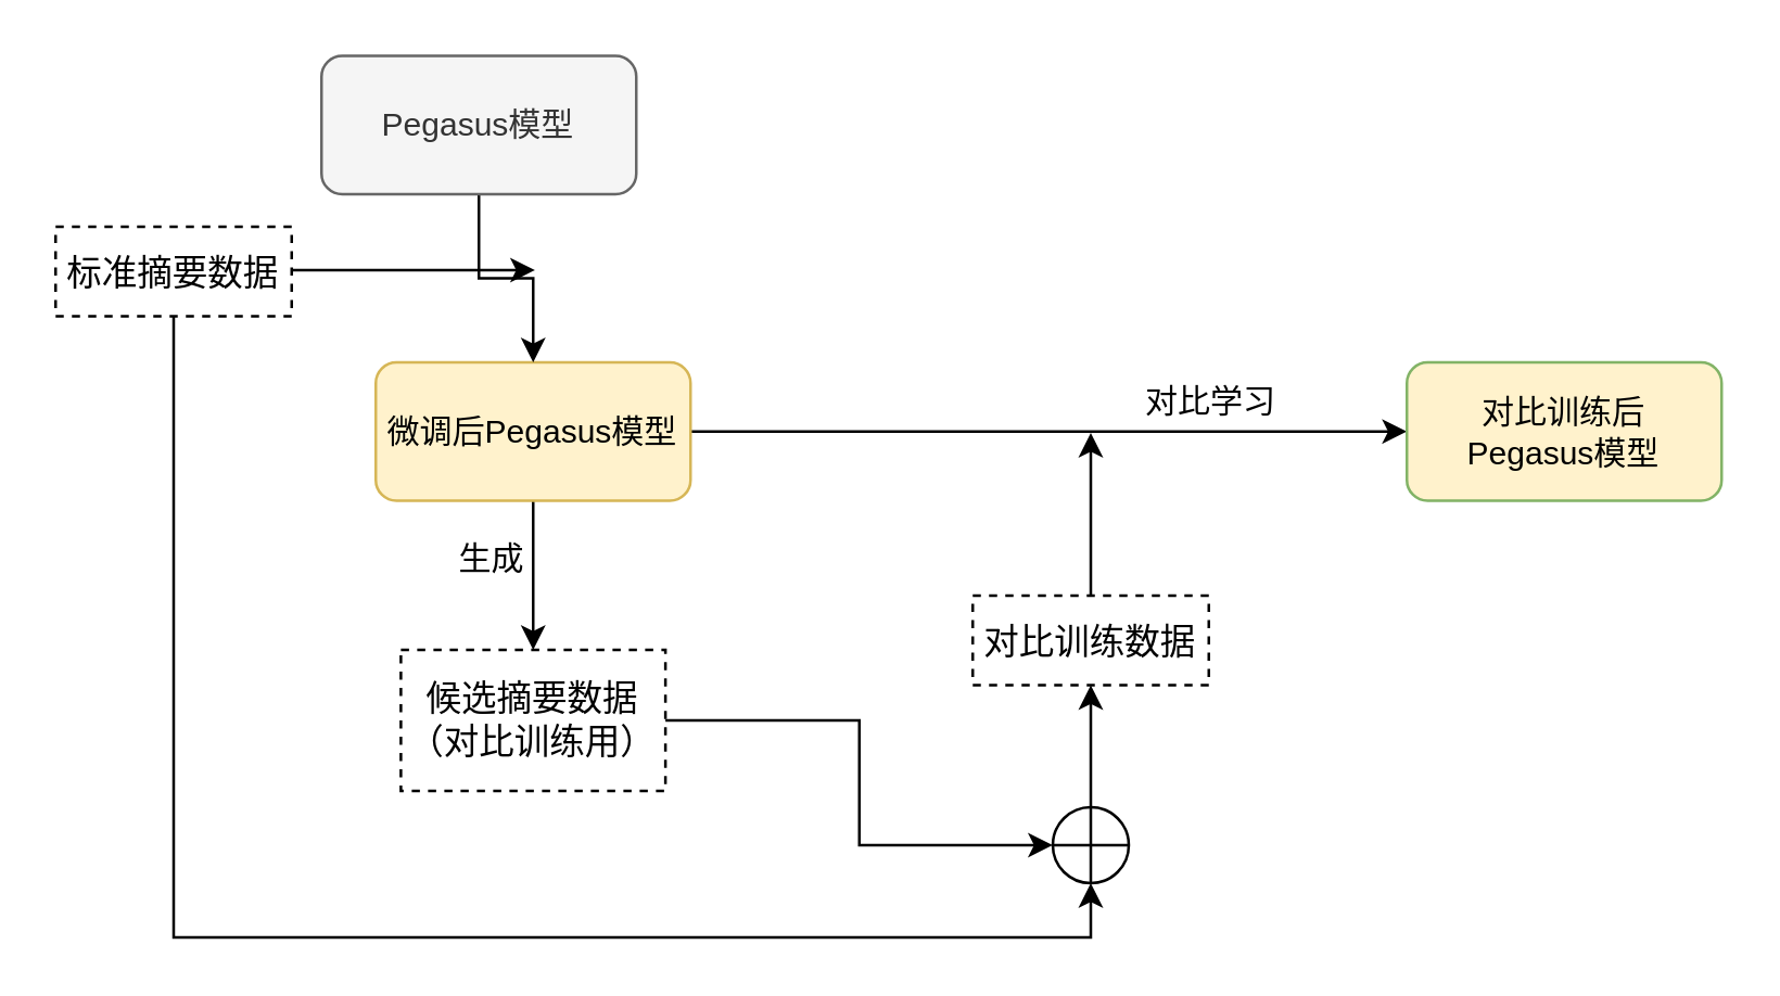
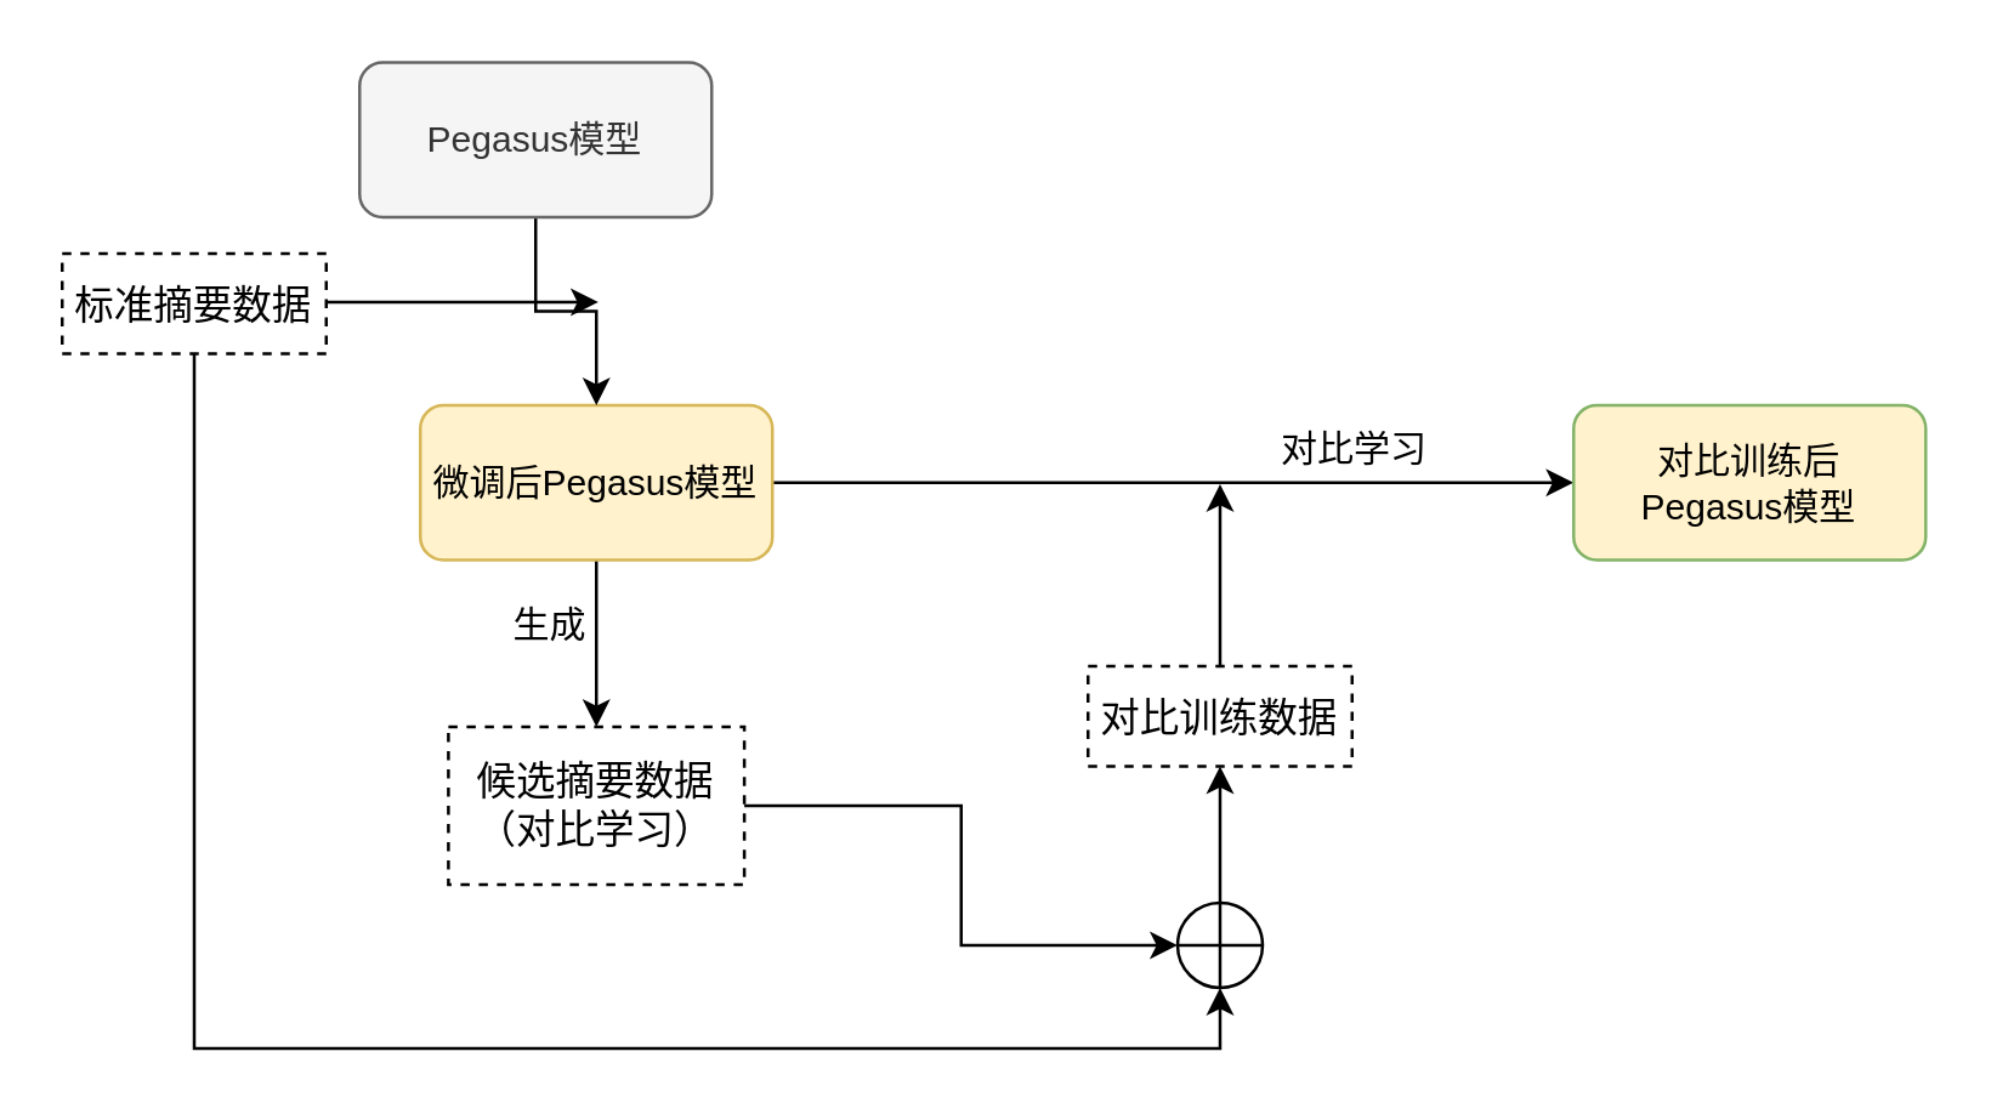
- <mxCell id="11" value="候选摘要数据（对比训练用）" style="text;html=1;strokeColor=default;fillColor=none;align=center;verticalAlign=middle;whiteSpace=wrap;rounded=0;fontSize=13;dashed=1;" vertex="1" parent="1"><mxGeometry x="147.25" y="239" width="97.5" height="52" as="geometry" /></mxCell>
+ <mxCell id="11" value="候选摘要数据（对比学习）" style="text;html=1;strokeColor=default;fillColor=none;align=center;verticalAlign=middle;whiteSpace=wrap;rounded=0;fontSize=13;dashed=1;" vertex="1" parent="1"><mxGeometry x="147.25" y="239" width="97.5" height="52" as="geometry" /></mxCell>
